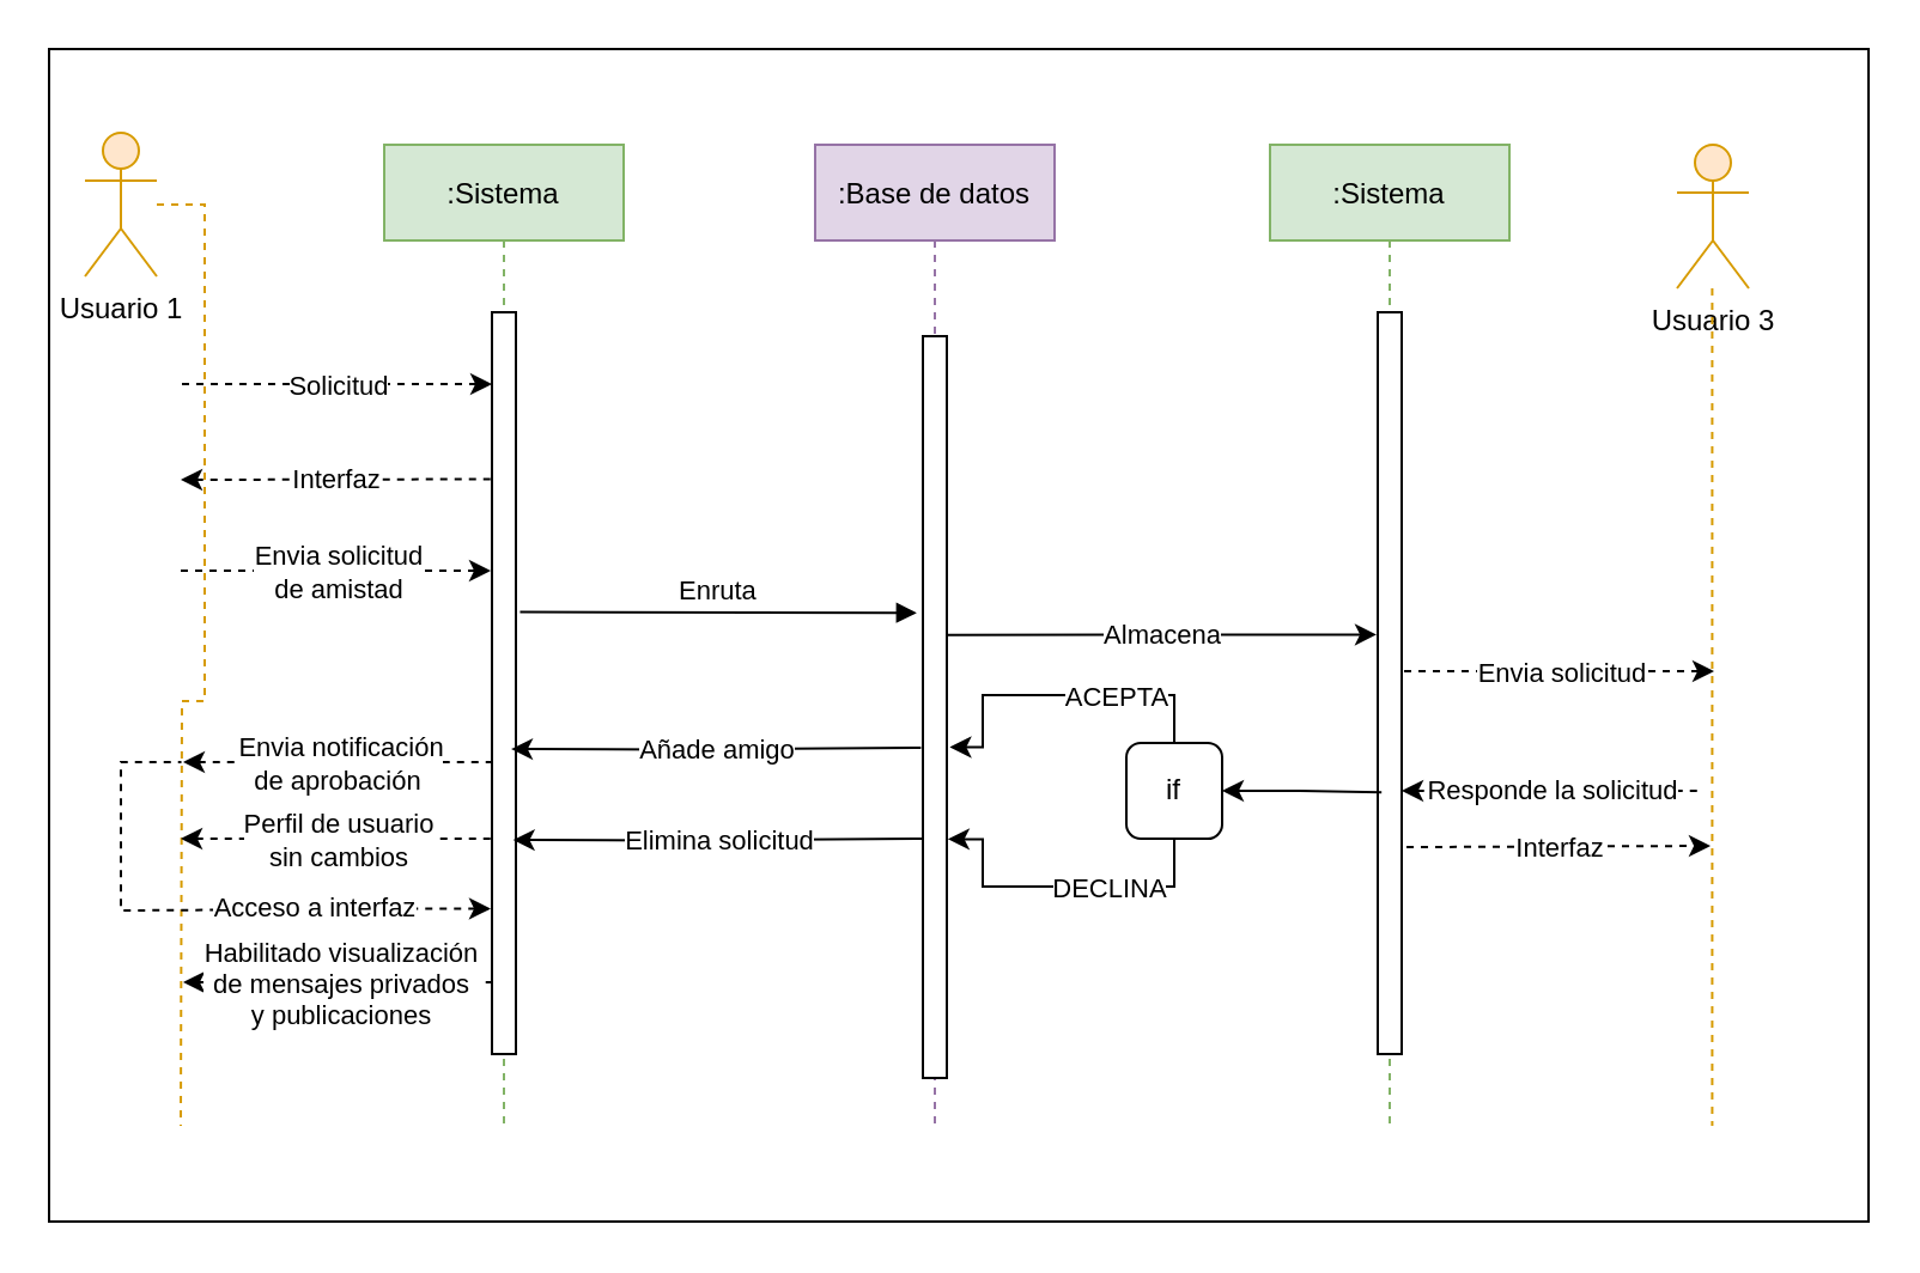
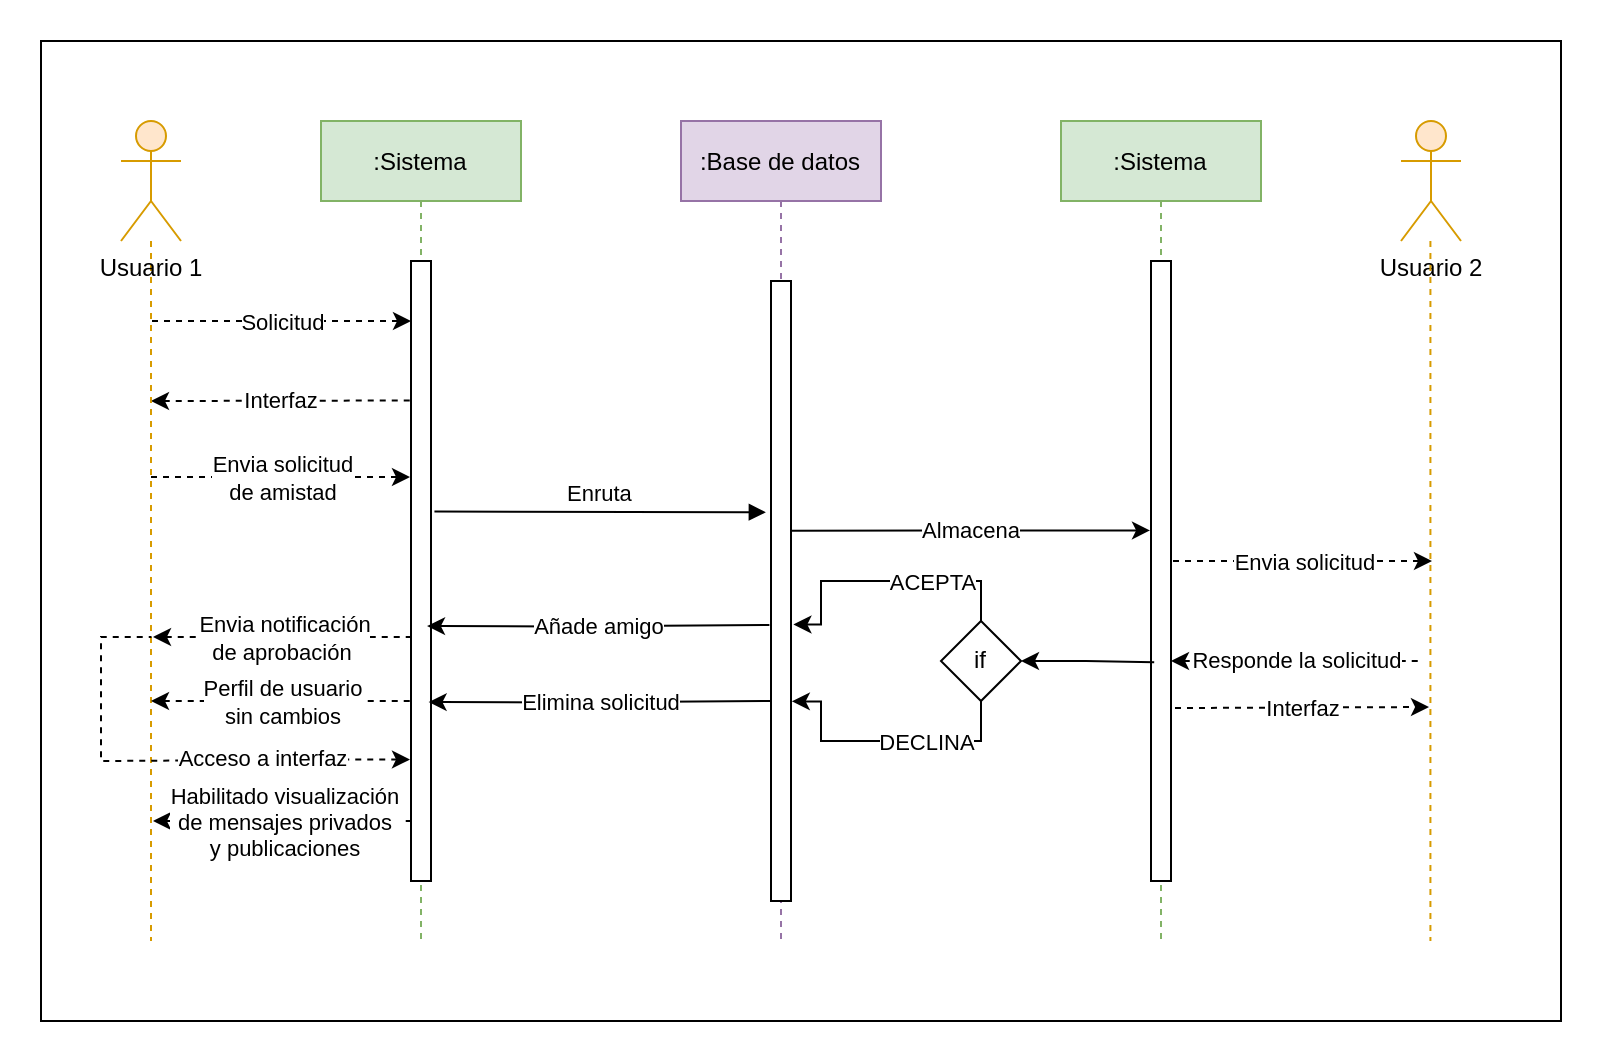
- <mxCell id="15" value="Usuario 1" style="shape=umlActor;verticalLabelPosition=bottom;verticalAlign=top;html=1;fillColor=#ffe6cc;strokeColor=#d79b00;" vertex="1" parent="1"><mxGeometry x="35" y="55" width="30" height="60" as="geometry" /></mxCell>
+ <mxCell id="15" value="Usuario 1" style="shape=umlActor;verticalLabelPosition=bottom;verticalAlign=top;html=1;fillColor=#ffe6cc;strokeColor=#d79b00;" vertex="1" parent="1"><mxGeometry x="60" y="60" width="30" height="60" as="geometry" /></mxCell>
- <mxCell id="22" value="Usuario 3" style="shape=umlActor;verticalLabelPosition=bottom;verticalAlign=top;html=1;fillColor=#ffe6cc;strokeColor=#d79b00;" vertex="1" parent="1"><mxGeometry x="700" y="60" width="30" height="60" as="geometry" /></mxCell>
+ <mxCell id="22" value="Usuario 2" style="shape=umlActor;verticalLabelPosition=bottom;verticalAlign=top;html=1;fillColor=#ffe6cc;strokeColor=#d79b00;" vertex="1" parent="1"><mxGeometry x="700" y="60" width="30" height="60" as="geometry" /></mxCell>
- <mxCell id="41" value="if" style="whiteSpace=wrap;html=1;rounded=1;" vertex="1" parent="1"><mxGeometry x="470" y="310" width="40" height="40" as="geometry" /></mxCell>
+ <mxCell id="41" value="if" style="rhombus;whiteSpace=wrap;html=1;" vertex="1" parent="1"><mxGeometry x="470" y="310" width="40" height="40" as="geometry" /></mxCell>
